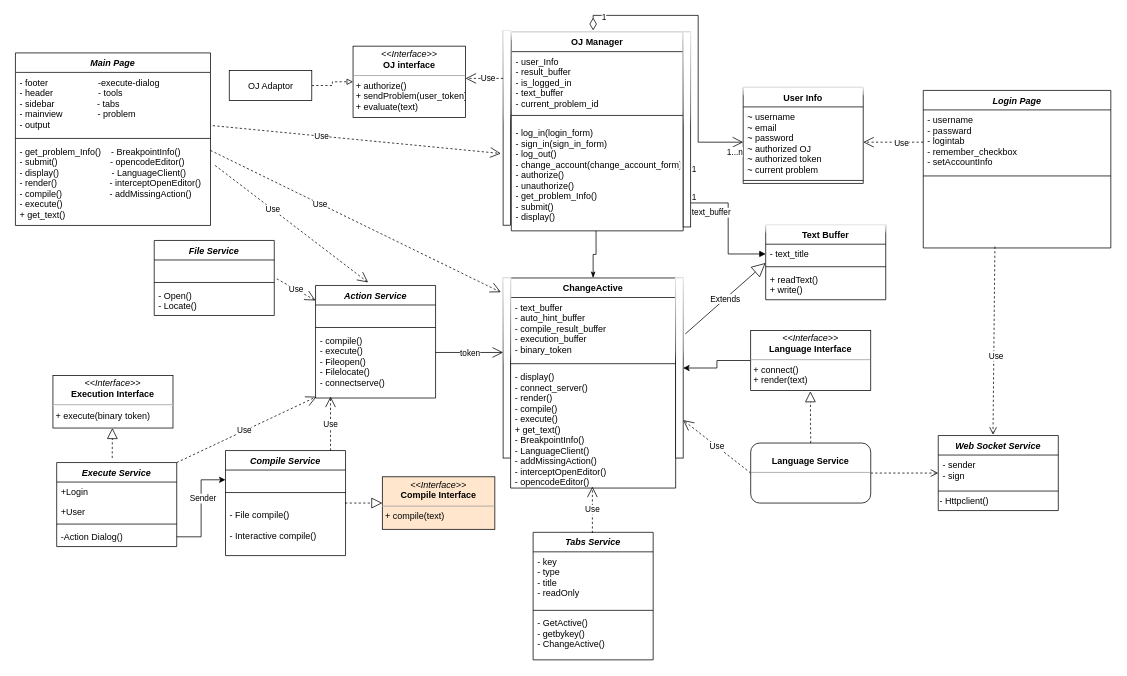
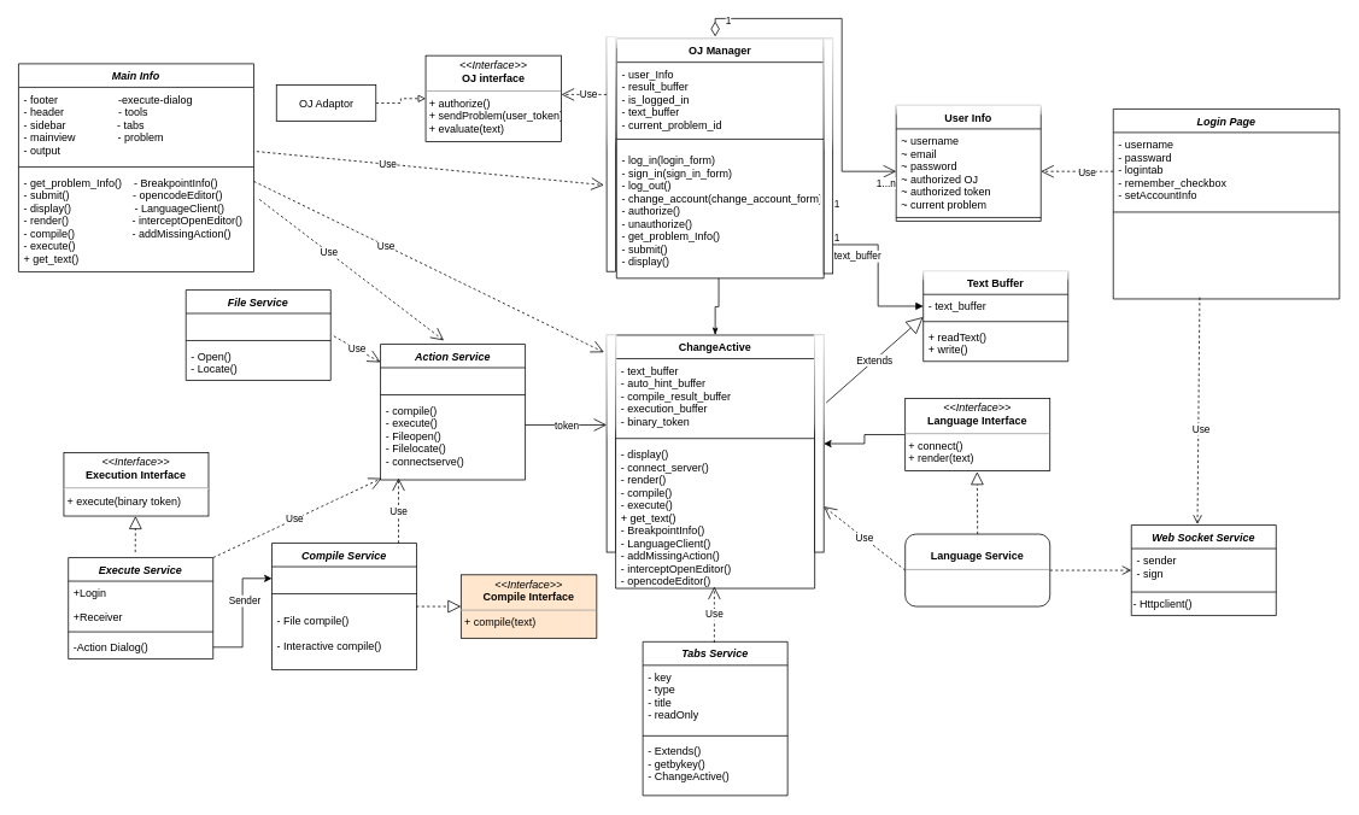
- <mxCell id="86" value="Main Page" style="swimlane;fontStyle=3;align=center;verticalAlign=top;childLayout=stackLayout;horizontal=1;startSize=26;horizontalStack=0;resizeParent=1;resizeLast=0;collapsible=1;marginBottom=0;rounded=0;shadow=0;strokeWidth=1;fontSize=12;" vertex="1" parent="1"><mxGeometry x="20" y="70" width="260" height="230" as="geometry"><mxRectangle x="230" y="140" width="160" height="26" as="alternateBounds" /></mxGeometry></mxCell>
+ <mxCell id="86" value="Main Info" style="swimlane;fontStyle=3;align=center;verticalAlign=top;childLayout=stackLayout;horizontal=1;startSize=26;horizontalStack=0;resizeParent=1;resizeLast=0;collapsible=1;marginBottom=0;rounded=0;shadow=0;strokeWidth=1;fontSize=12;" vertex="1" parent="1"><mxGeometry x="20" y="70" width="260" height="230" as="geometry"><mxRectangle x="230" y="140" width="160" height="26" as="alternateBounds" /></mxGeometry></mxCell>
- <mxCell id="50" value="- text_title" style="text;strokeColor=none;fillColor=none;align=left;verticalAlign=top;spacingLeft=4;spacingRight=4;overflow=hidden;rotatable=0;points=[[0,0.5],[1,0.5]];portConstraint=eastwest;glass=1;" parent="49" vertex="1"><mxGeometry y="26" width="160" height="26" as="geometry" /></mxCell>
+ <mxCell id="50" value="- text_buffer" style="text;strokeColor=none;fillColor=none;align=left;verticalAlign=top;spacingLeft=4;spacingRight=4;overflow=hidden;rotatable=0;points=[[0,0.5],[1,0.5]];portConstraint=eastwest;glass=1;" parent="49" vertex="1"><mxGeometry y="26" width="160" height="26" as="geometry" /></mxCell>
- <mxCell id="25" value="+User" style="text;align=left;verticalAlign=top;spacingLeft=4;spacingRight=4;overflow=hidden;rotatable=0;points=[[0,0.5],[1,0.5]];portConstraint=eastwest;rounded=0;shadow=0;html=0;fontSize=12;" parent="23" vertex="1"><mxGeometry y="52" width="160" height="26" as="geometry" /></mxCell>
+ <mxCell id="25" value="+Receiver" style="text;align=left;verticalAlign=top;spacingLeft=4;spacingRight=4;overflow=hidden;rotatable=0;points=[[0,0.5],[1,0.5]];portConstraint=eastwest;rounded=0;shadow=0;html=0;fontSize=12;" parent="23" vertex="1"><mxGeometry y="52" width="160" height="26" as="geometry" /></mxCell>
- <mxCell id="42" value="- GetActive()&#10;- getbykey()&#10;- ChangeActive()" style="text;align=left;verticalAlign=top;spacingLeft=4;spacingRight=4;overflow=hidden;rotatable=0;points=[[0,0.5],[1,0.5]];portConstraint=eastwest;fontSize=12;" parent="39" vertex="1"><mxGeometry y="108" width="160" height="62" as="geometry" /></mxCell>
+ <mxCell id="42" value="- Extends()&#10;- getbykey()&#10;- ChangeActive()" style="text;align=left;verticalAlign=top;spacingLeft=4;spacingRight=4;overflow=hidden;rotatable=0;points=[[0,0.5],[1,0.5]];portConstraint=eastwest;fontSize=12;" parent="39" vertex="1"><mxGeometry y="108" width="160" height="62" as="geometry" /></mxCell>
